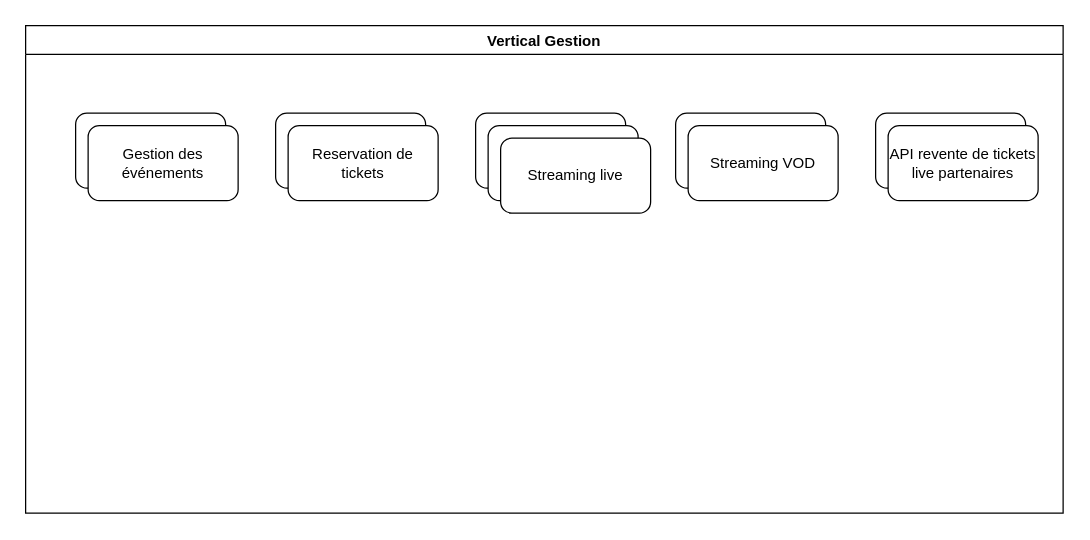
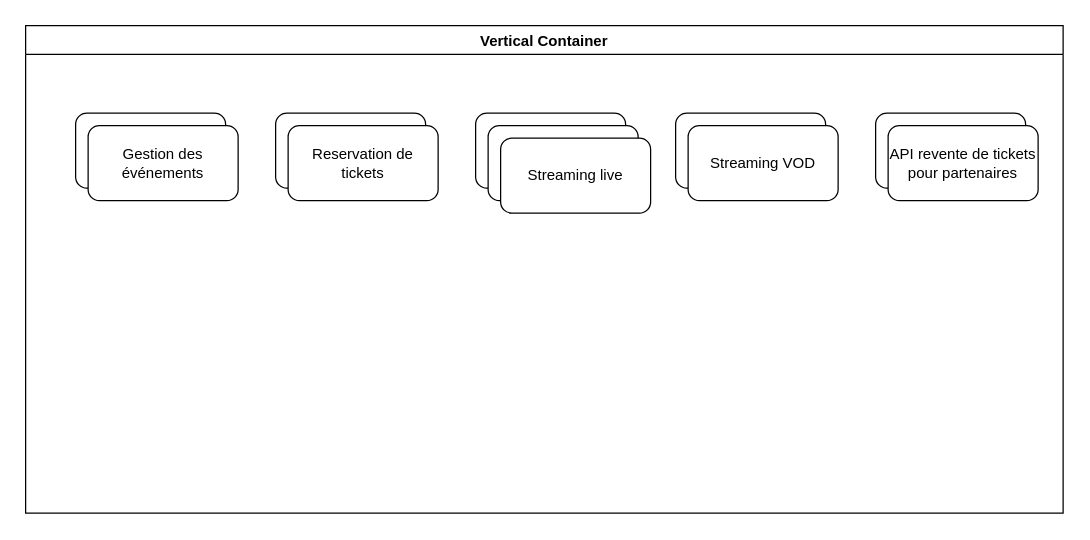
- <mxCell id="2" value="Vertical Gestion" style="swimlane;" parent="1" vertex="1"><mxGeometry width="830" height="390" as="geometry" x="20" y="20" /></mxCell>
+ <mxCell id="2" value="Vertical Container" style="swimlane;" parent="1" vertex="1"><mxGeometry width="830" height="390" as="geometry" x="20" y="20" /></mxCell>
- <mxCell id="13" value="API revente de tickets live partenaires" style="rounded=1;whiteSpace=wrap;html=1;" parent="2" vertex="1"><mxGeometry x="690" y="80" width="120" height="60" as="geometry" /></mxCell>
+ <mxCell id="13" value="API revente de tickets pour partenaires" style="rounded=1;whiteSpace=wrap;html=1;" parent="2" vertex="1"><mxGeometry x="690" y="80" width="120" height="60" as="geometry" /></mxCell>
